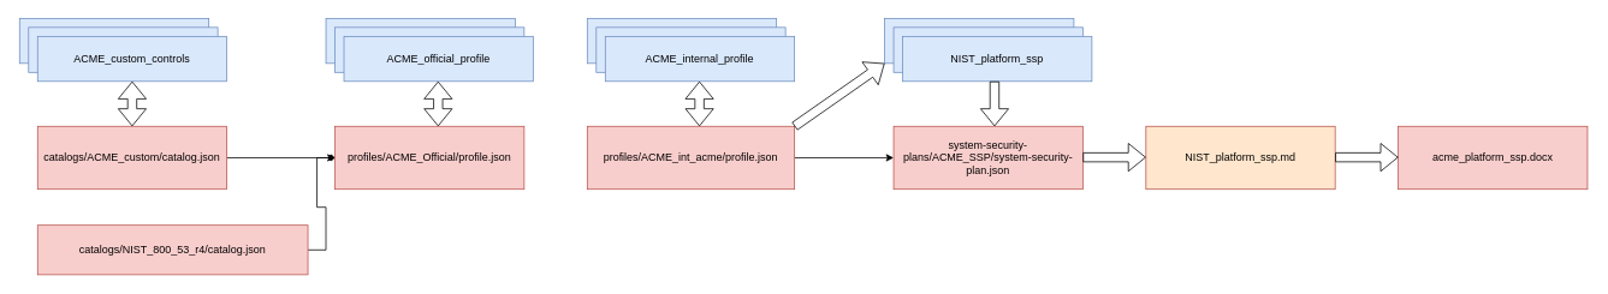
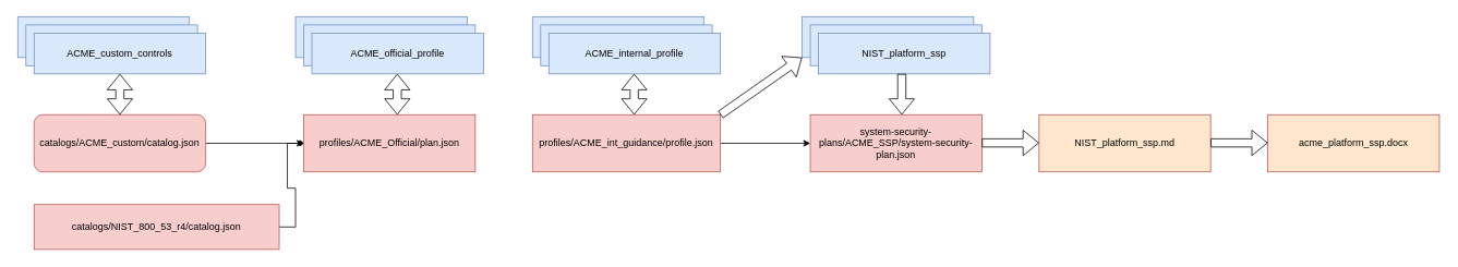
- <mxCell id="4" value="catalogs/ACME_custom/catalog.json" style="rounded=0;whiteSpace=wrap;html=1;fillColor=#f8cecc;strokeColor=#b85450;" vertex="1" parent="1"><mxGeometry x="40" y="140" width="210" height="70" as="geometry" /></mxCell>
+ <mxCell id="4" value="catalogs/ACME_custom/catalog.json" style="whiteSpace=wrap;html=1;fillColor=#f8cecc;strokeColor=#b85450;rounded=1;" vertex="1" parent="1"><mxGeometry x="40" y="140" width="210" height="70" as="geometry" /></mxCell>
- <mxCell id="8" value="profiles/ACME_Official/profile.json" style="rounded=0;whiteSpace=wrap;html=1;fillColor=#f8cecc;strokeColor=#b85450;" vertex="1" parent="1"><mxGeometry x="370" y="140" width="210" height="70" as="geometry" /></mxCell>
+ <mxCell id="8" value="profiles/ACME_Official/plan.json" style="rounded=0;whiteSpace=wrap;html=1;fillColor=#f8cecc;strokeColor=#b85450;" vertex="1" parent="1"><mxGeometry x="370" y="140" width="210" height="70" as="geometry" /></mxCell>
- <mxCell id="12" value="profiles/ACME_int_acme/profile.json" style="rounded=0;whiteSpace=wrap;html=1;fillColor=#f8cecc;strokeColor=#b85450;" vertex="1" parent="1"><mxGeometry x="650" y="140" width="230" height="70" as="geometry" /></mxCell>
+ <mxCell id="12" value="profiles/ACME_int_guidance/profile.json" style="rounded=0;whiteSpace=wrap;html=1;fillColor=#f8cecc;strokeColor=#b85450;" vertex="1" parent="1"><mxGeometry x="650" y="140" width="230" height="70" as="geometry" /></mxCell>
- <mxCell id="23" value="acme_platform_ssp.docx" style="rounded=0;whiteSpace=wrap;html=1;fillColor=#f8cecc;strokeColor=#b85450;" vertex="1" parent="1"><mxGeometry x="1550" y="140" width="210" height="70" as="geometry" /></mxCell>
+ <mxCell id="23" value="acme_platform_ssp.docx" style="rounded=0;whiteSpace=wrap;html=1;fillColor=#ffe6cc;strokeColor=#b85450;" vertex="1" parent="1"><mxGeometry x="1550" y="140" width="210" height="70" as="geometry" /></mxCell>
